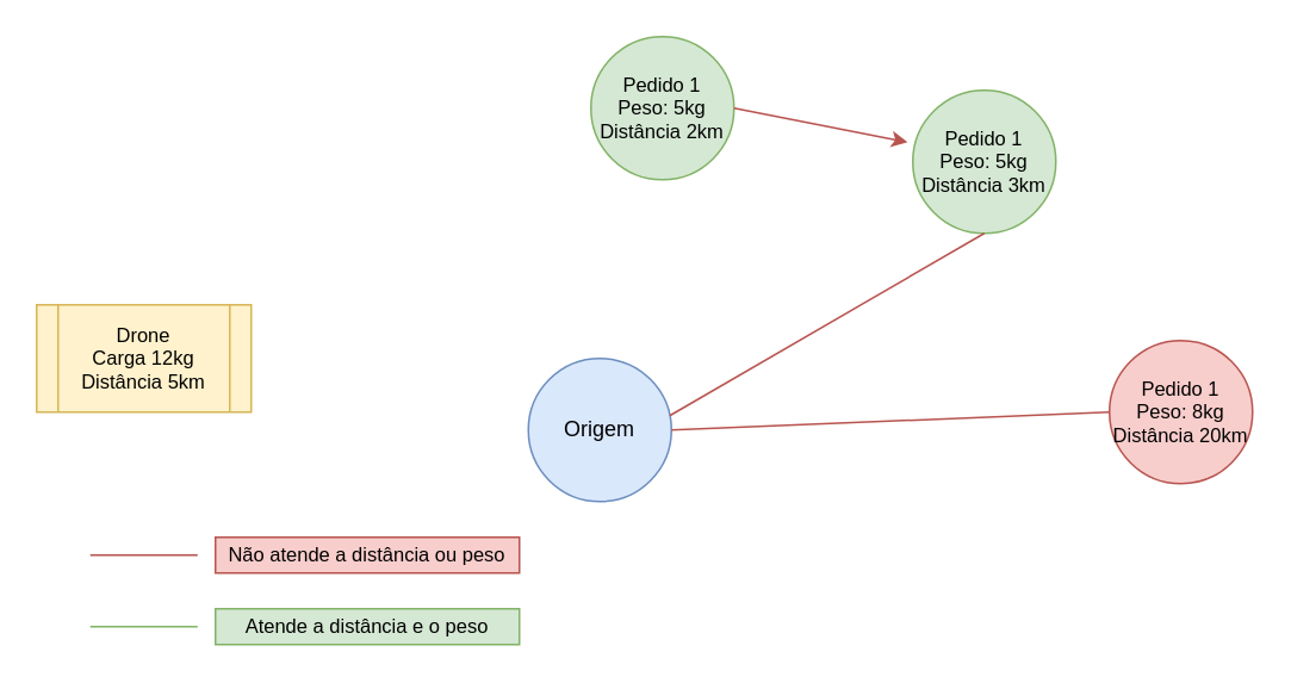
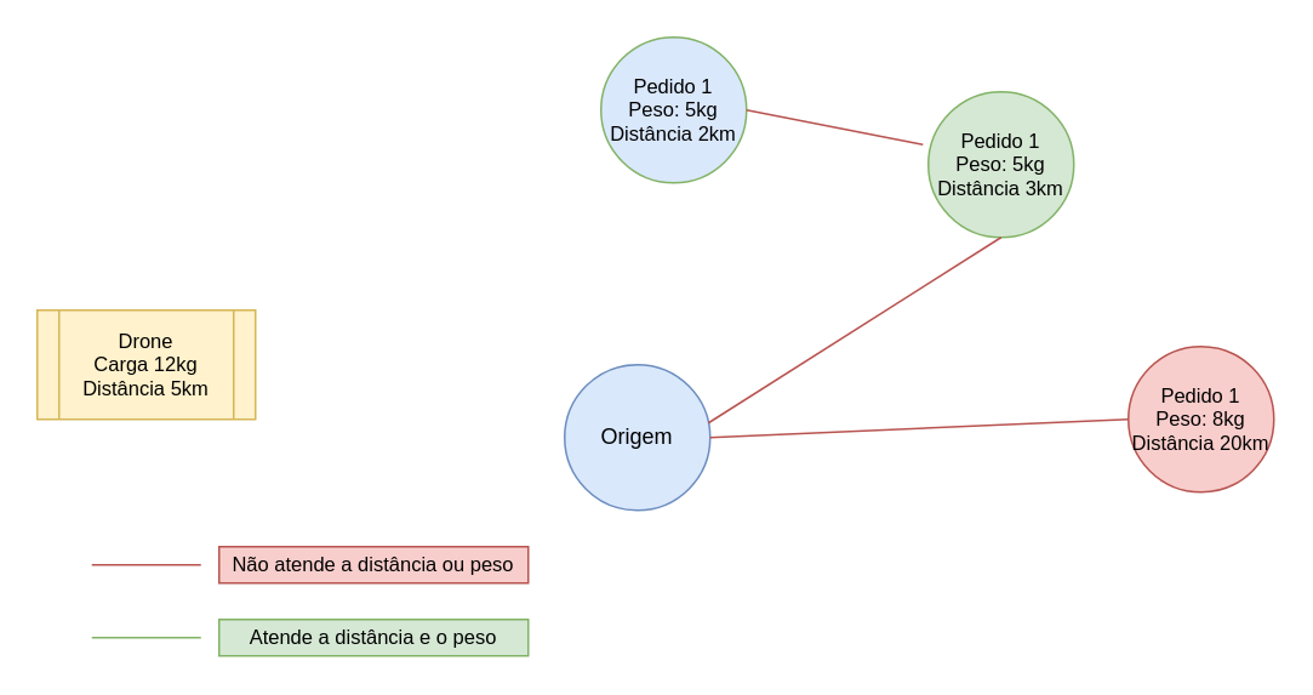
- <mxCell id="3" value="Pedido 1&lt;br style=&quot;font-size: 11px;&quot;&gt;Peso: 5kg&lt;br style=&quot;font-size: 11px;&quot;&gt;Distância 2km" style="ellipse;whiteSpace=wrap;html=1;aspect=fixed;fontSize=11;fillColor=#d5e8d4;strokeColor=#82b366;" vertex="1" parent="1"><mxGeometry x="330" y="20" width="80" height="80" as="geometry" /></mxCell>
+ <mxCell id="3" value="Pedido 1&lt;br style=&quot;font-size: 11px;&quot;&gt;Peso: 5kg&lt;br style=&quot;font-size: 11px;&quot;&gt;Distância 2km" style="ellipse;whiteSpace=wrap;html=1;aspect=fixed;fontSize=11;fillColor=#dae8fc;strokeColor=#82b366;" vertex="1" parent="1"><mxGeometry x="330" y="20" width="80" height="80" as="geometry" /></mxCell>
- <mxCell id="10" value="" style="endArrow=classic;html=1;fontSize=11;exitX=1;exitY=0.5;exitDx=0;exitDy=0;entryX=-0.037;entryY=0.363;entryDx=0;entryDy=0;entryPerimeter=0;fillColor=#f8cecc;strokeColor=#b85450;" edge="1" parent="1" source="3" target="6"><mxGeometry width="50" height="50" relative="1" as="geometry"><mxPoint x="380" y="150" as="sourcePoint" /><mxPoint x="430" y="100" as="targetPoint" /></mxGeometry></mxCell>
+ <mxCell id="10" value="" style="endArrow=none;html=1;fontSize=11;exitX=1;exitY=0.5;exitDx=0;exitDy=0;entryX=-0.037;entryY=0.363;entryDx=0;entryDy=0;entryPerimeter=0;fillColor=#f8cecc;strokeColor=#b85450;" edge="1" parent="1" source="3" target="6"><mxGeometry width="50" height="50" relative="1" as="geometry"><mxPoint x="380" y="150" as="sourcePoint" /><mxPoint x="430" y="100" as="targetPoint" /></mxGeometry></mxCell>
- <mxCell id="2" value="Origem" style="ellipse;whiteSpace=wrap;html=1;aspect=fixed;fillColor=#dae8fc;strokeColor=#6c8ebf;" vertex="1" parent="1"><mxGeometry x="295" y="200" width="80" height="80" as="geometry" /></mxCell>
+ <mxCell id="2" value="Origem" style="ellipse;whiteSpace=wrap;html=1;aspect=fixed;fillColor=#dae8fc;strokeColor=#6c8ebf;" vertex="1" parent="1"><mxGeometry x="310" y="200" width="80" height="80" as="geometry" /></mxCell>
